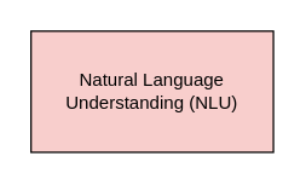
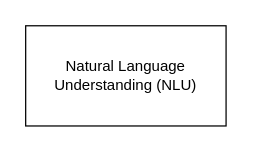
- <mxCell id="2" value="Natural Language Understanding (NLU)" style="rounded=0;whiteSpace=wrap;html=1;fillColor=#f8cecc;" vertex="1" parent="1"><mxGeometry x="20" y="20" width="160" height="80" as="geometry" /></mxCell>
+ <mxCell id="2" value="Natural Language Understanding (NLU)" style="rounded=0;whiteSpace=wrap;html=1;" vertex="1" parent="1"><mxGeometry x="20" y="20" width="160" height="80" as="geometry" /></mxCell>
